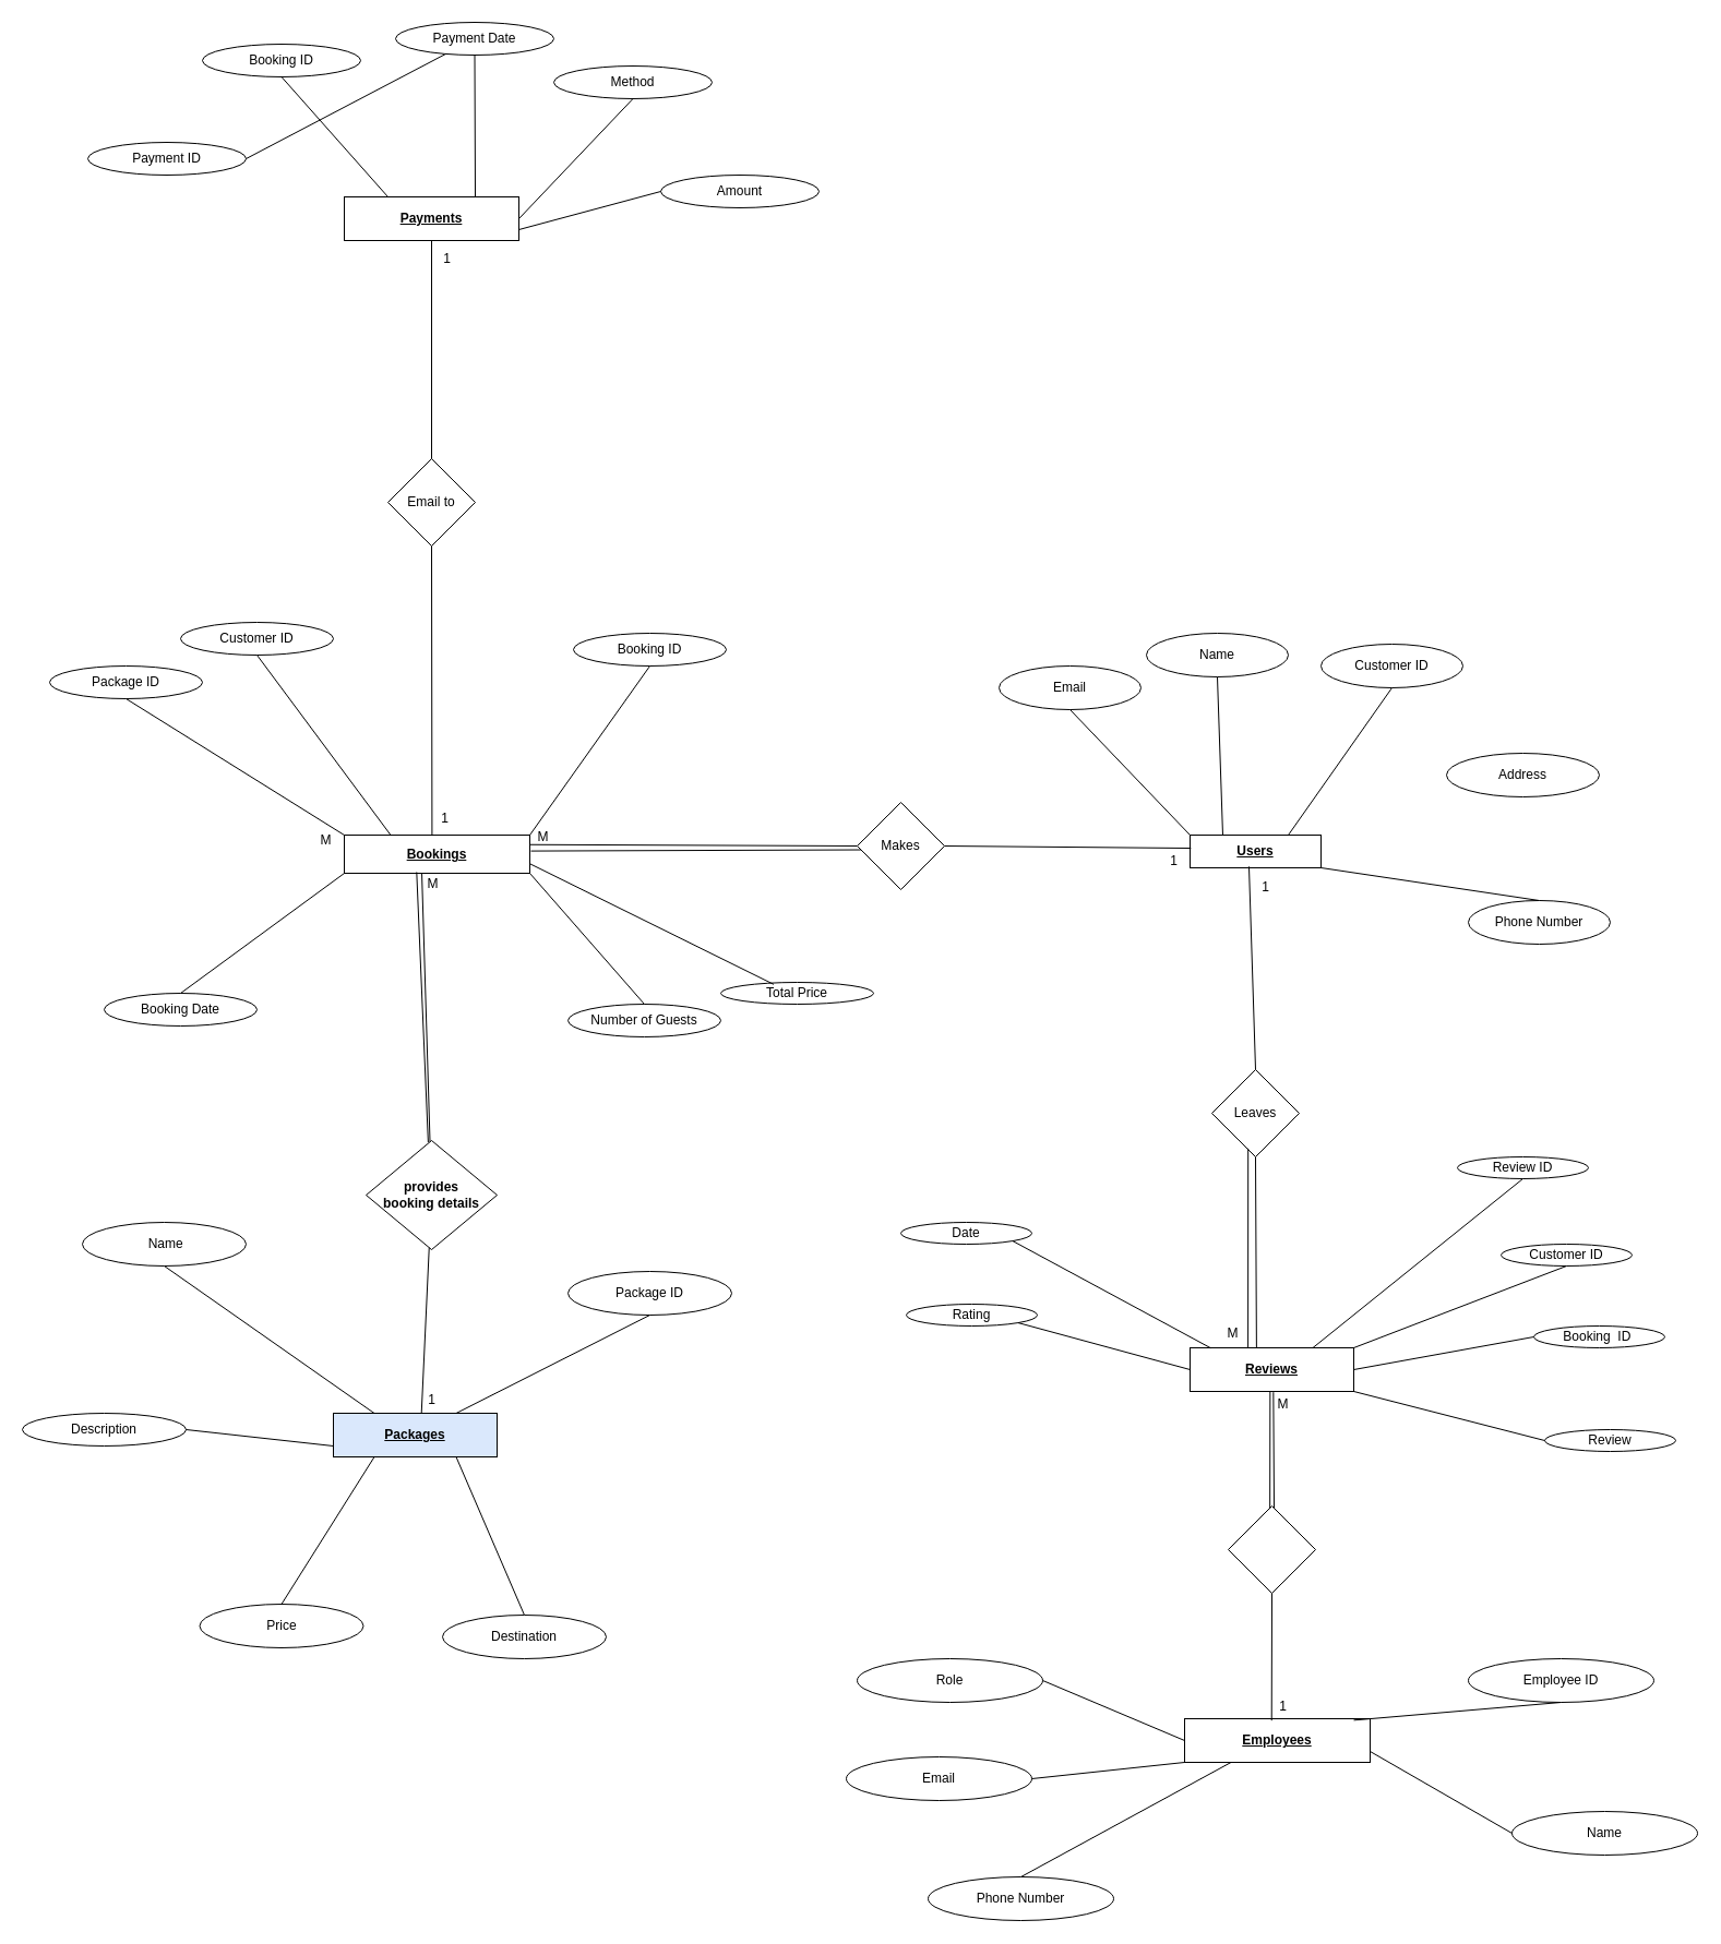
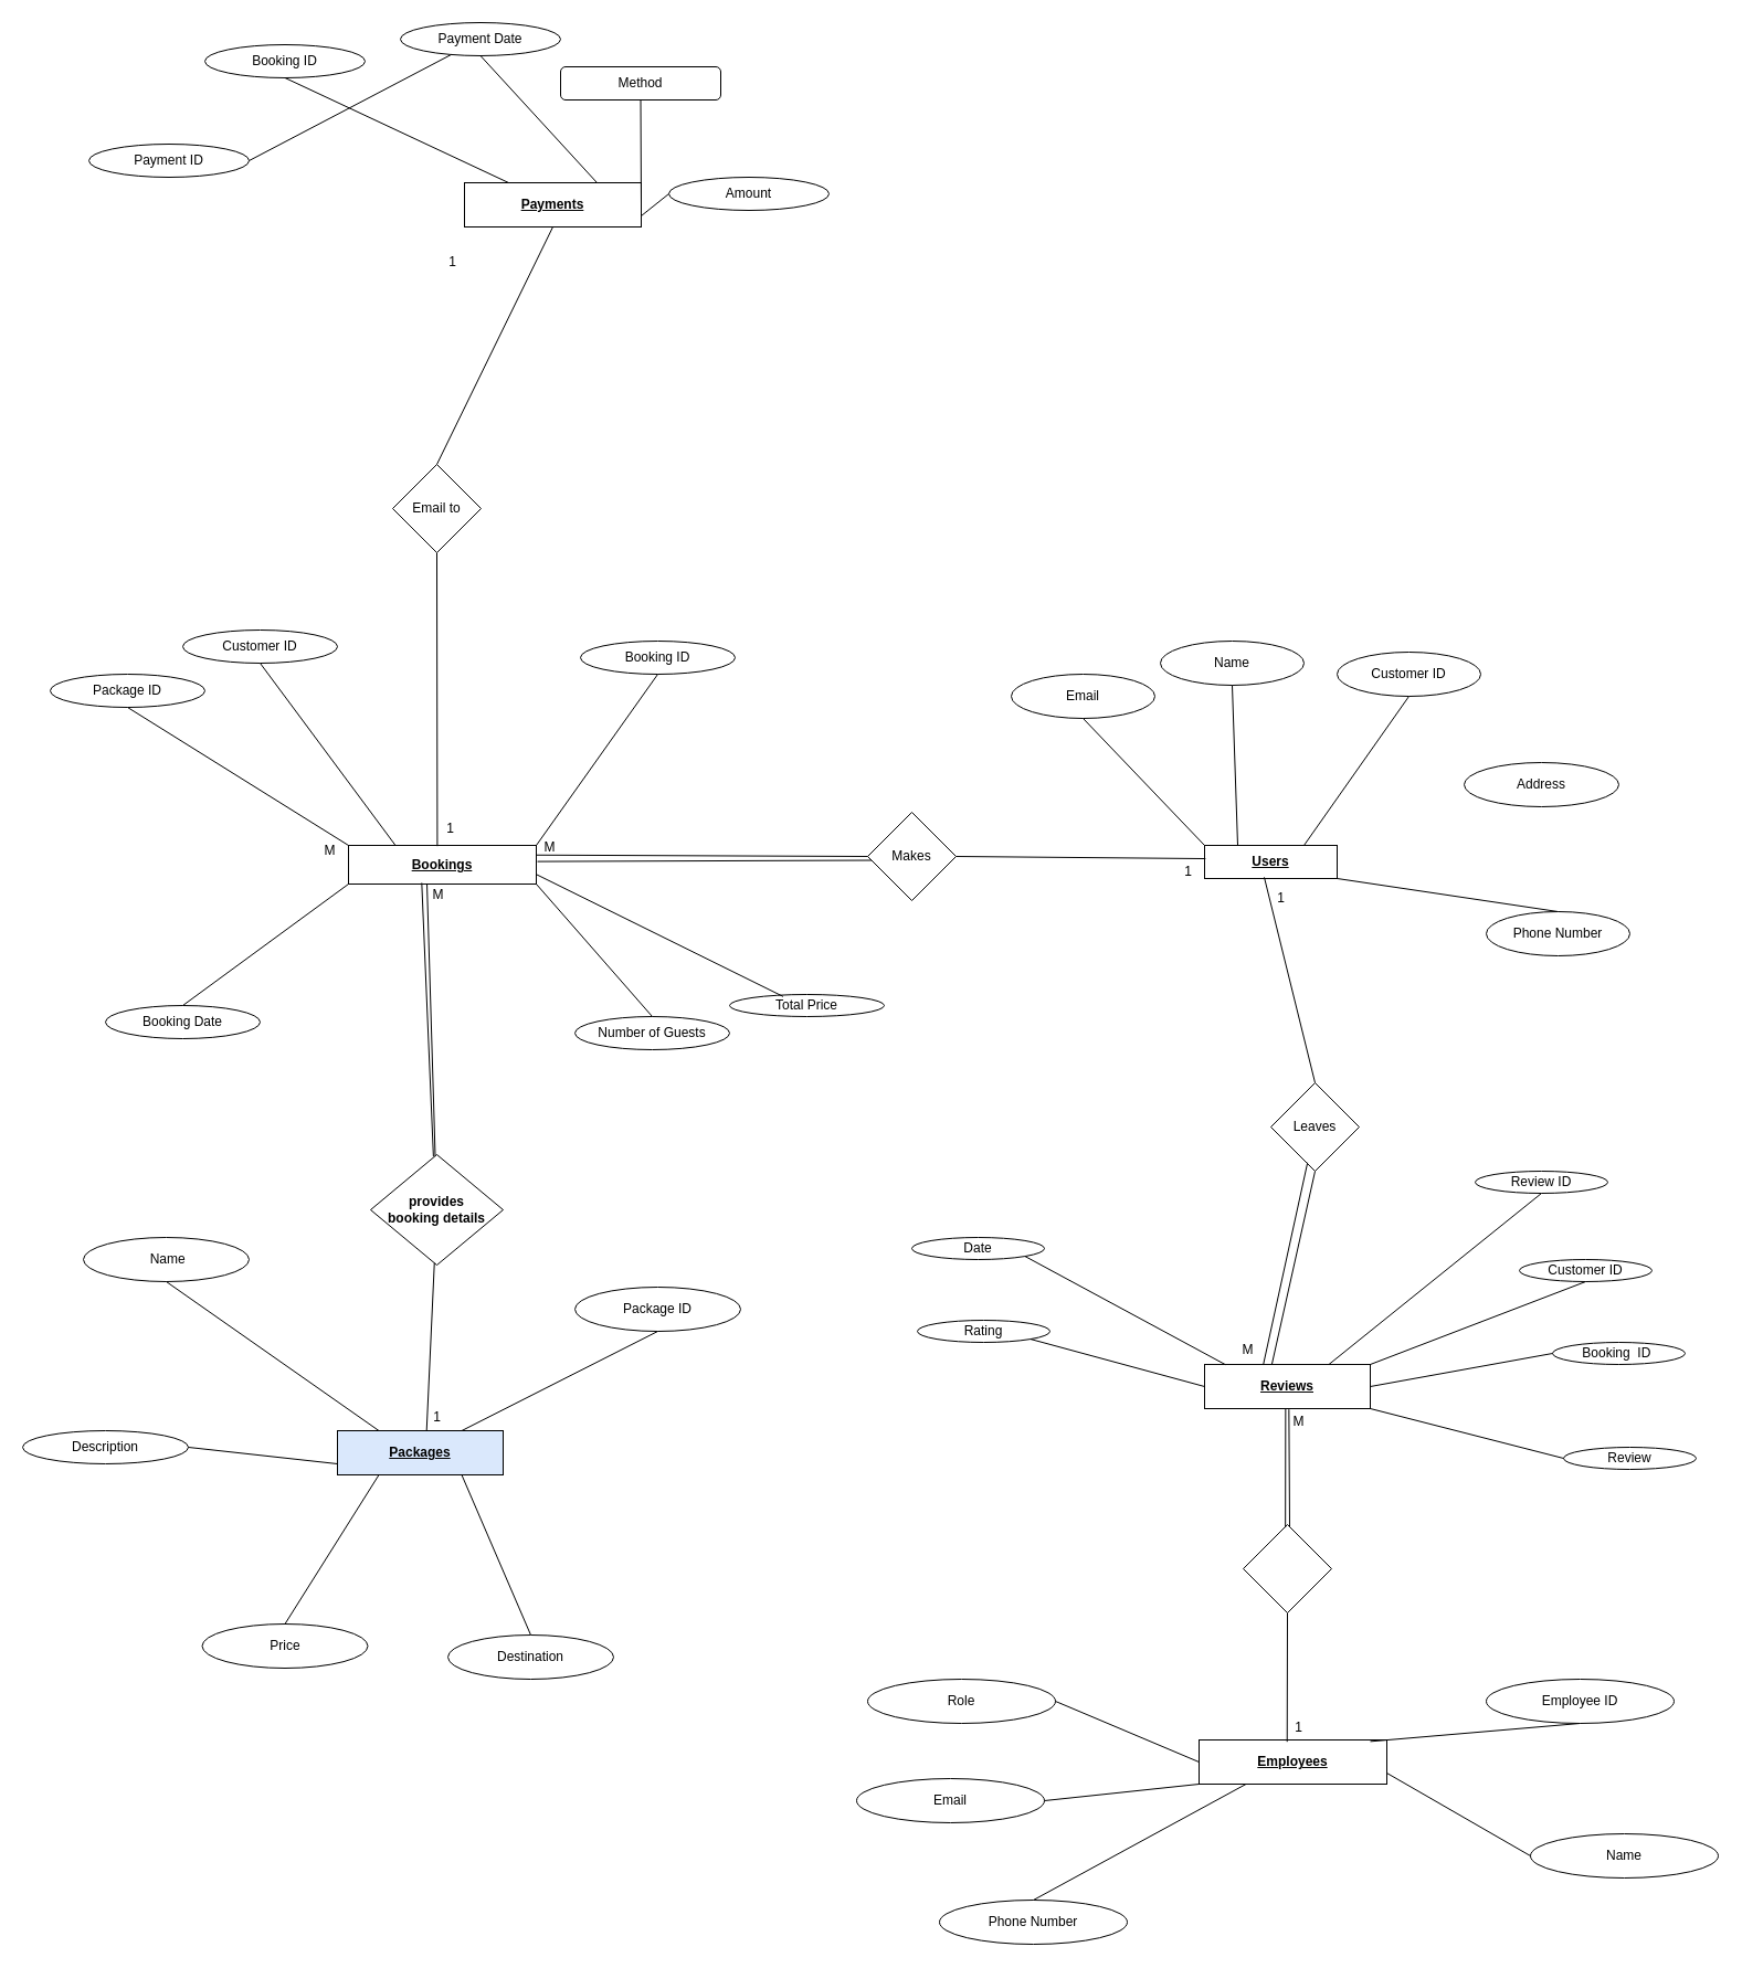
- <mxCell id="42" value="Method" style="ellipse;whiteSpace=wrap;html=1;" parent="1" vertex="1"><mxGeometry x="507" y="60" width="145" height="30" as="geometry" /></mxCell>
+ <mxCell id="42" value="Method" style="whiteSpace=wrap;html=1;rounded=1;" parent="1" vertex="1"><mxGeometry x="507" y="60" width="145" height="30" as="geometry" /></mxCell>
- <mxCell id="25" value="&lt;u&gt;&lt;b&gt;Payments&lt;/b&gt;&lt;/u&gt;" style="rounded=0;whiteSpace=wrap;html=1;" parent="1" vertex="1"><mxGeometry x="315" y="180" width="160" height="40" as="geometry" /></mxCell>
+ <mxCell id="25" value="&lt;u&gt;&lt;b&gt;Payments&lt;/b&gt;&lt;/u&gt;" style="rounded=0;whiteSpace=wrap;html=1;" parent="1" vertex="1"><mxGeometry x="420" y="165" width="160" height="40" as="geometry" /></mxCell>
- <mxCell id="88" value="Leaves" style="rhombus;whiteSpace=wrap;html=1;" parent="1" vertex="1"><mxGeometry x="1110" y="980" width="80" height="80" as="geometry" /></mxCell>
+ <mxCell id="88" value="Leaves" style="rhombus;whiteSpace=wrap;html=1;" parent="1" vertex="1"><mxGeometry x="1150" y="980" width="80" height="80" as="geometry" /></mxCell>
